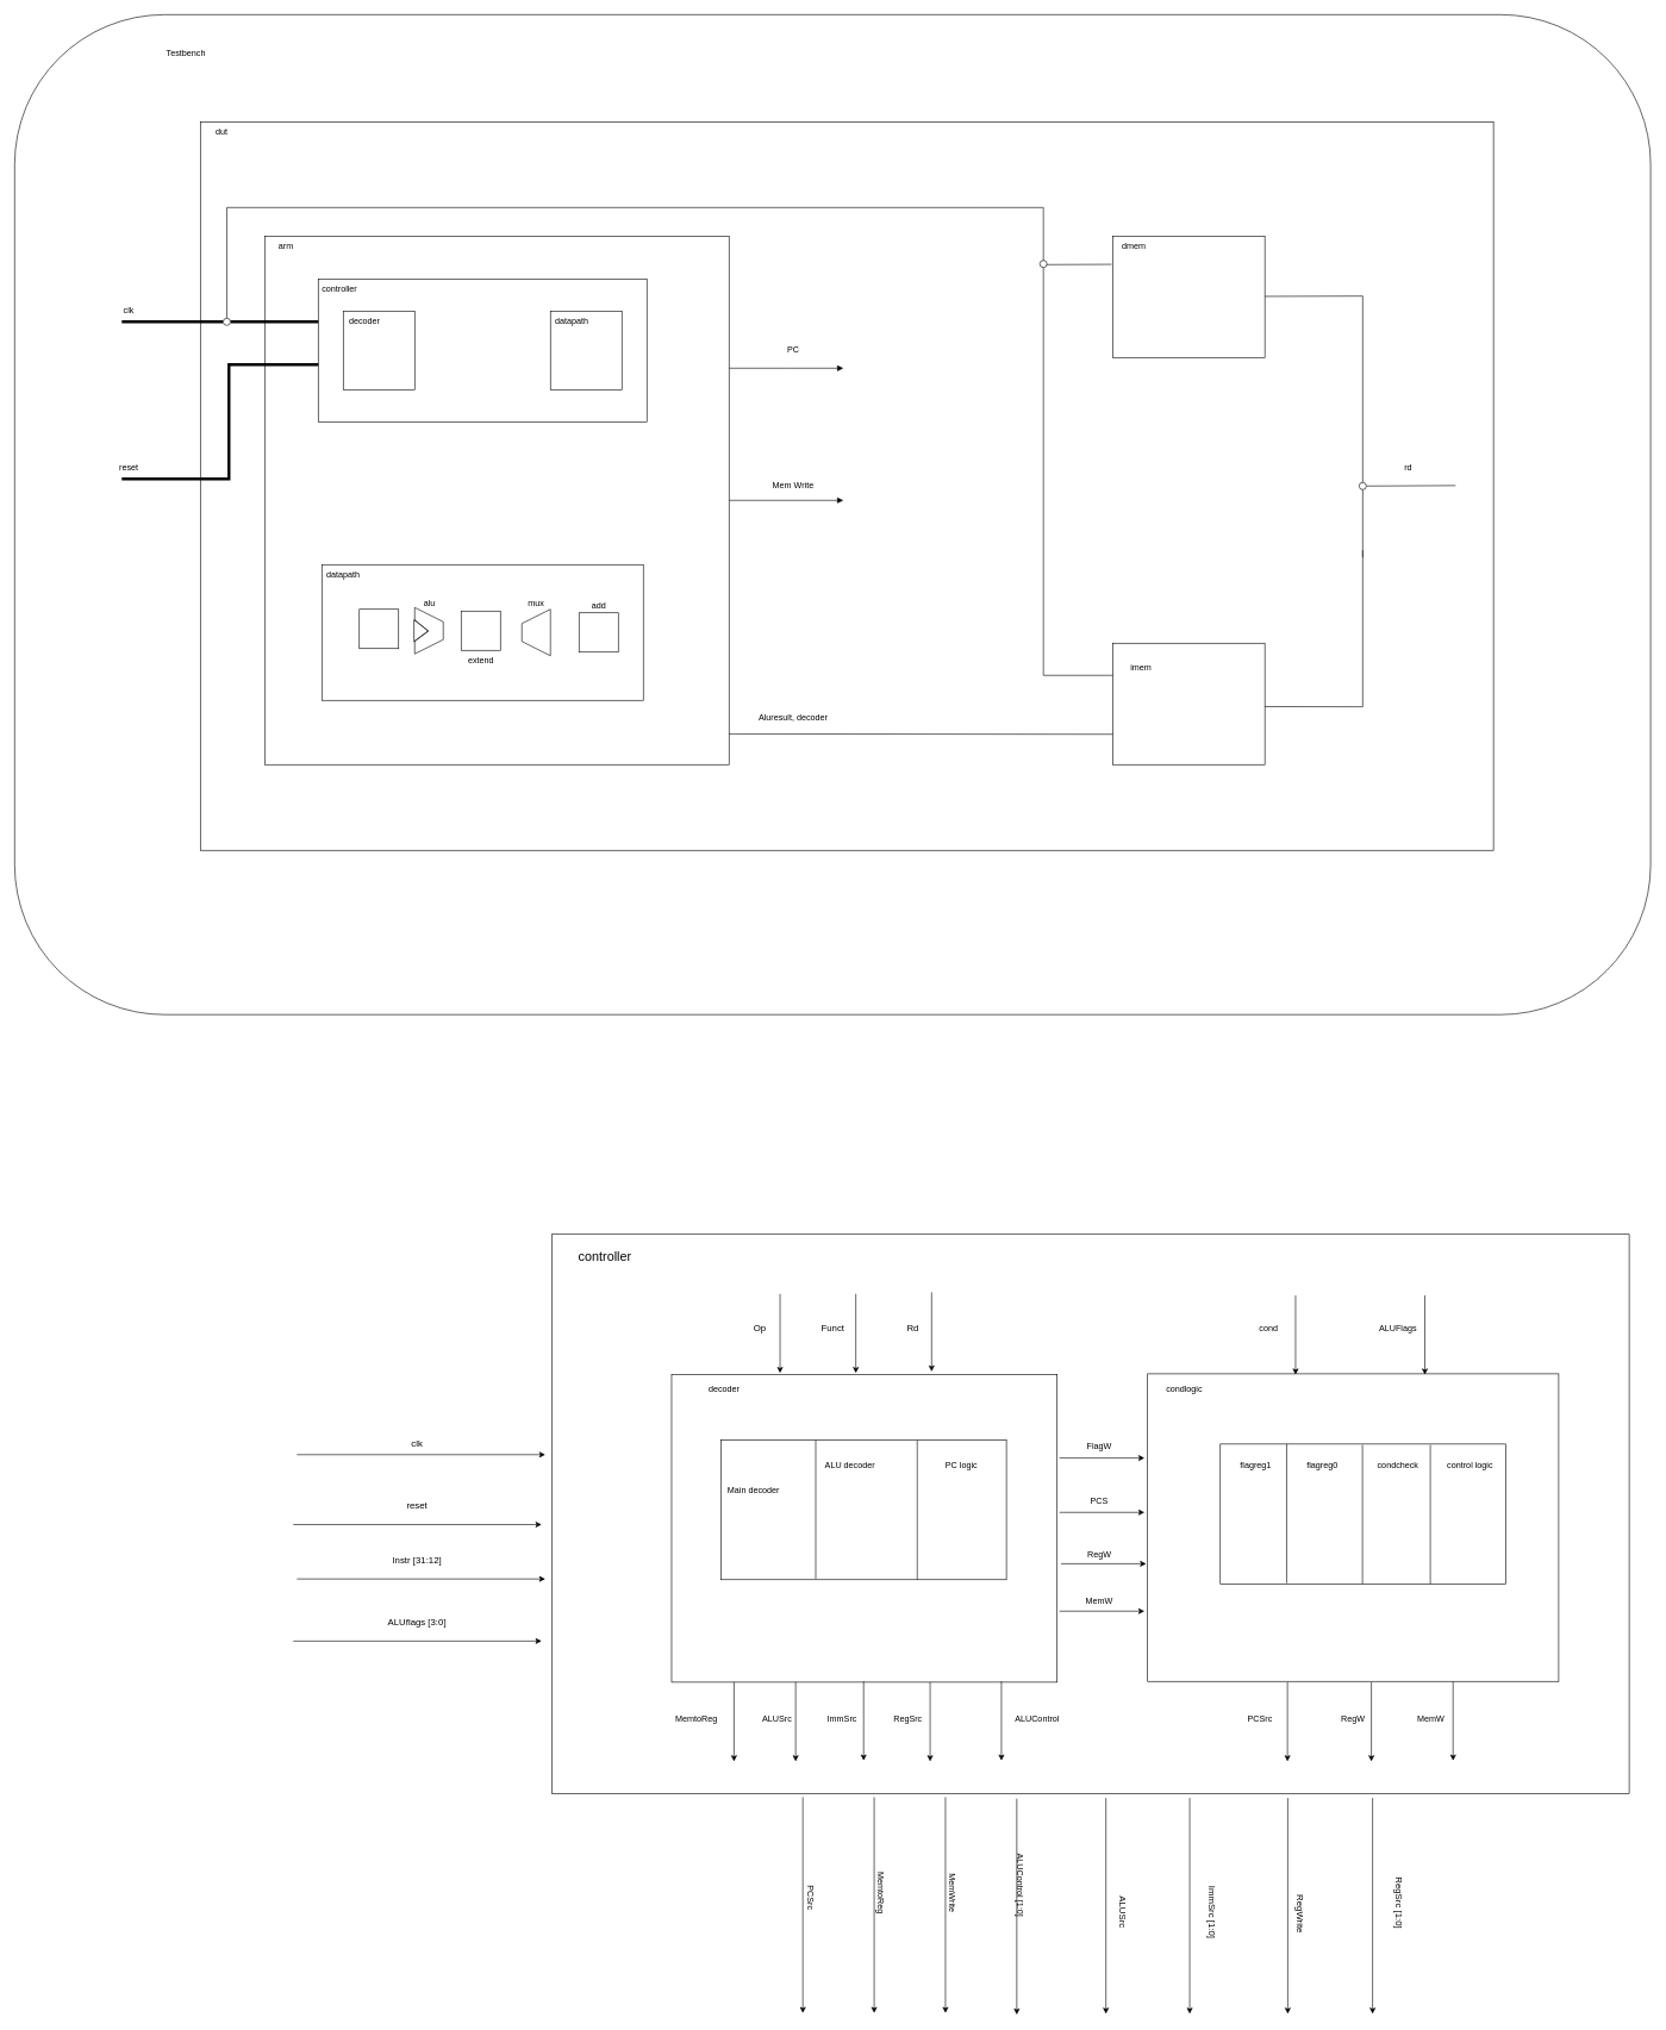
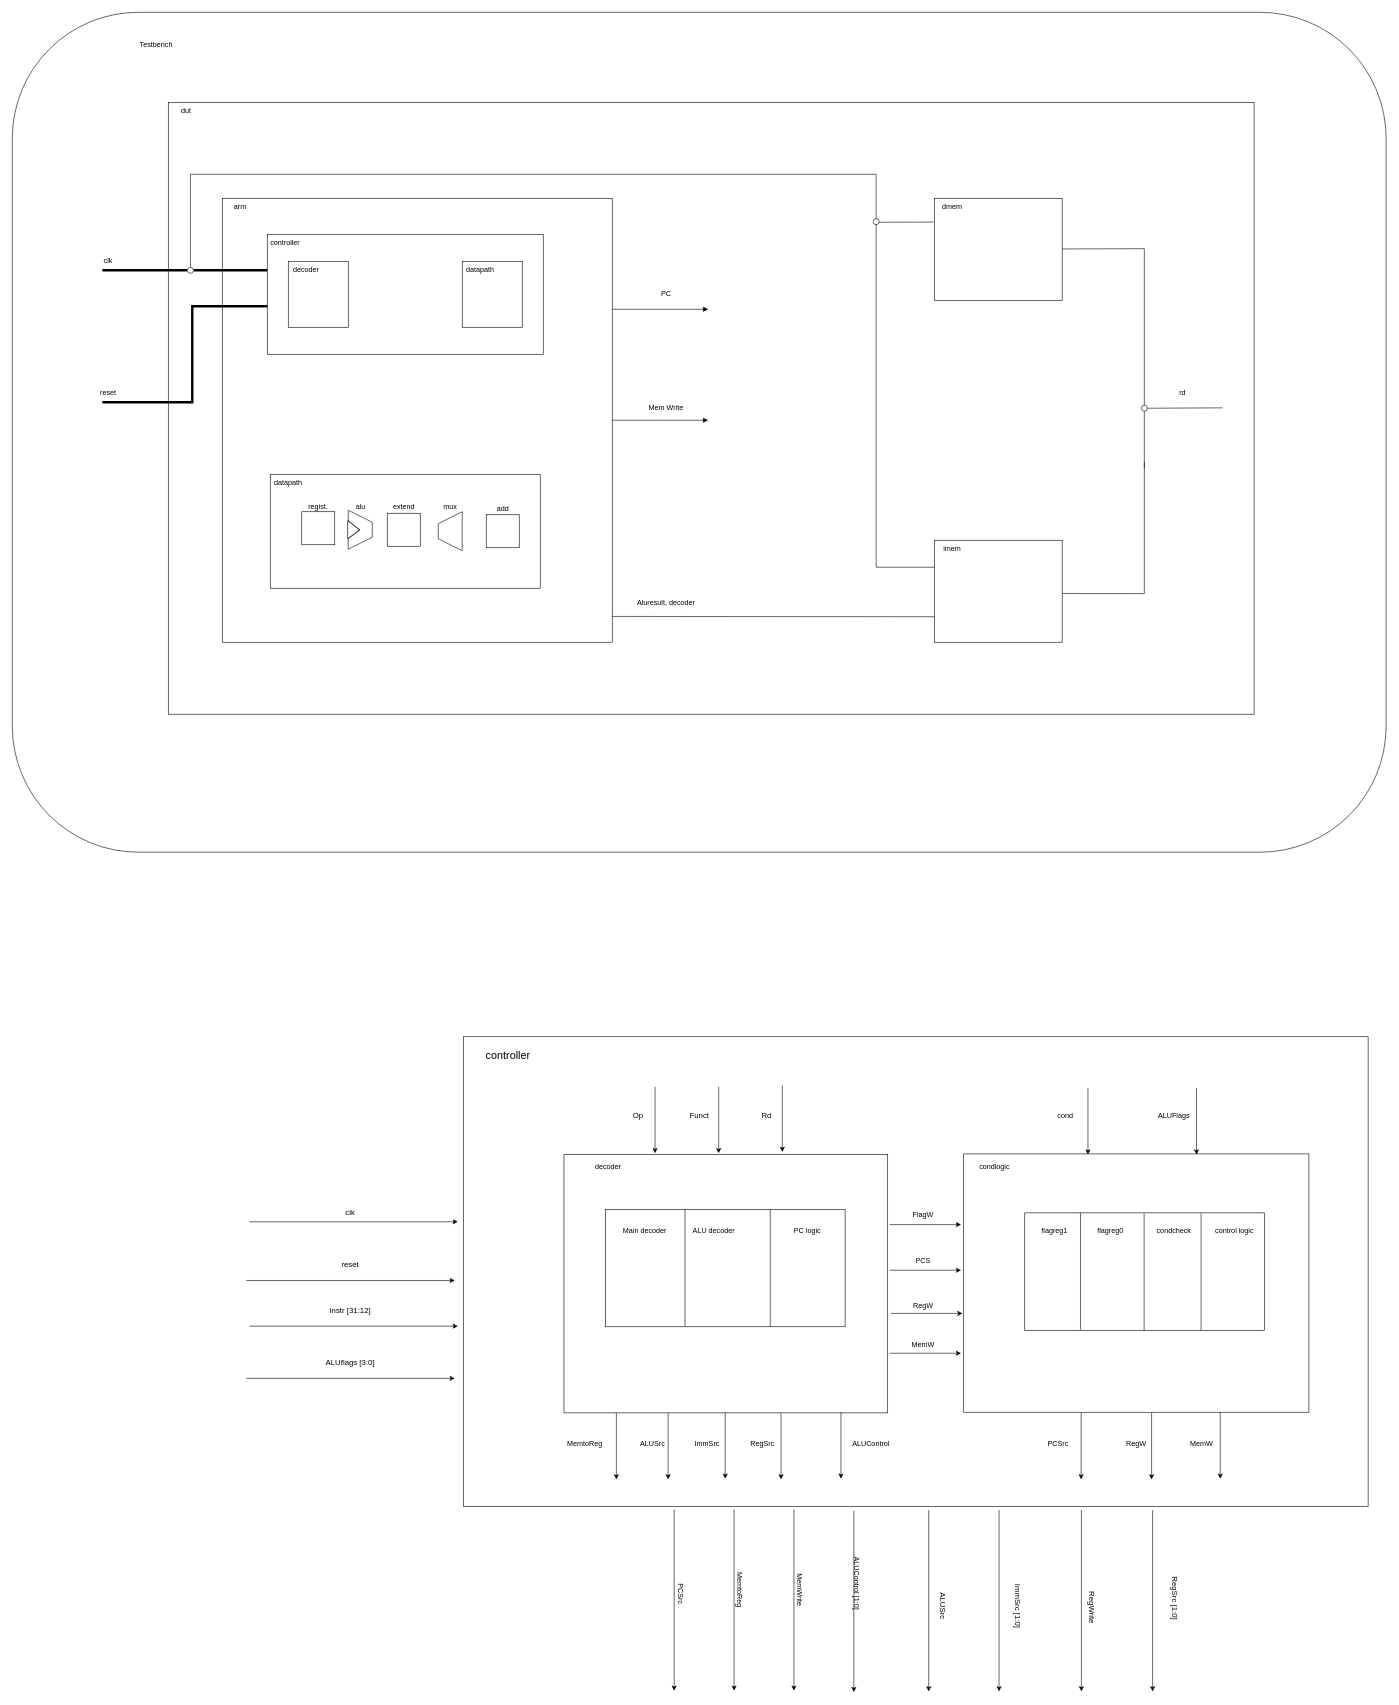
+ <mxCell id="33" value="regist." style="text;html=1;align=center;verticalAlign=middle;whiteSpace=wrap;rounded=0;" parent="1" vertex="1"><mxGeometry x="509" y="838" width="42" height="12" as="geometry" /></mxCell>
- <mxCell id="35" value="extend" style="text;html=1;align=center;verticalAlign=middle;whiteSpace=wrap;rounded=0;" parent="1" vertex="1"><mxGeometry x="651.5" y="918" width="42" height="12" as="geometry" /></mxCell>
+ <mxCell id="35" value="extend" style="text;html=1;align=center;verticalAlign=middle;whiteSpace=wrap;rounded=0;" parent="1" vertex="1"><mxGeometry x="651.5" y="838" width="42" height="12" as="geometry" /></mxCell>
- <mxCell id="39" value="imem" style="text;html=1;align=center;verticalAlign=middle;whiteSpace=wrap;rounded=0;" parent="1" vertex="1"><mxGeometry x="1567" y="920" width="60" height="30" as="geometry" /></mxCell>
+ <mxCell id="39" value="imem" style="text;html=1;align=center;verticalAlign=middle;whiteSpace=wrap;rounded=0;" parent="1" vertex="1"><mxGeometry x="1557" y="900" width="60" height="30" as="geometry" /></mxCell>
- <mxCell id="123" value="Main decoder" style="text;html=1;align=center;verticalAlign=middle;whiteSpace=wrap;rounded=0;" vertex="1" parent="54"><mxGeometry x="607.204" y="371.065" width="74.866" height="32.621" as="geometry" /></mxCell>
+ <mxCell id="123" value="Main decoder" style="text;html=1;align=center;verticalAlign=middle;whiteSpace=wrap;rounded=0;" vertex="1" parent="54"><mxGeometry x="627.204" y="336.065" width="74.866" height="32.621" as="geometry" /></mxCell>
